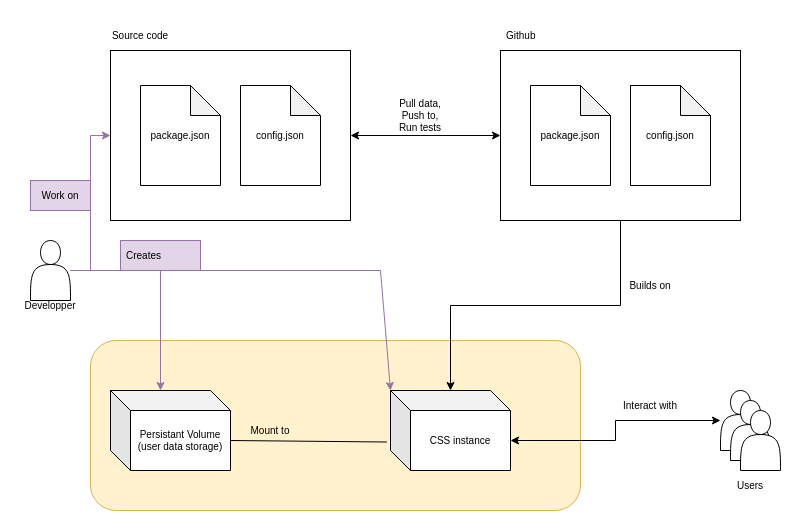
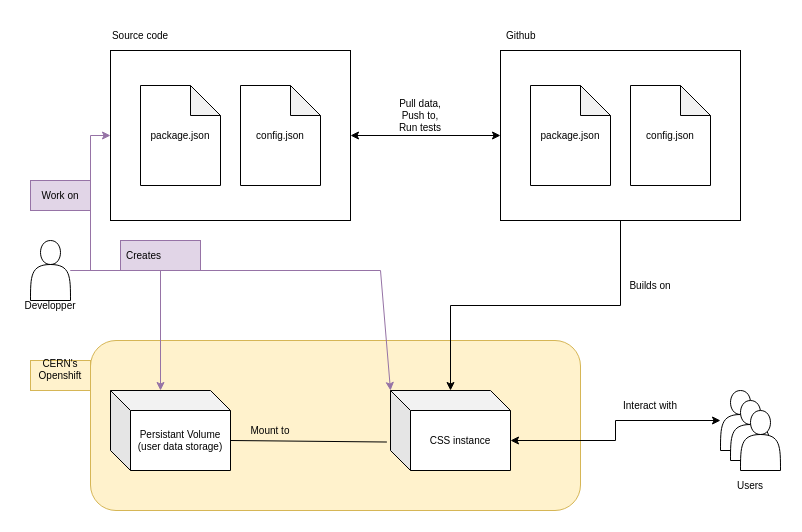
+ <mxCell id="25" value="&lt;div&gt;CERN's Openshift&lt;/div&gt;&lt;div&gt;&lt;br&gt;&lt;/div&gt;" style="text;html=1;strokeColor=#d6b656;fillColor=#fff2cc;align=center;verticalAlign=middle;whiteSpace=wrap;rounded=0;fontSize=10;" parent="1" vertex="1"><mxGeometry x="30" y="360" width="60" height="30" as="geometry" /></mxCell>
